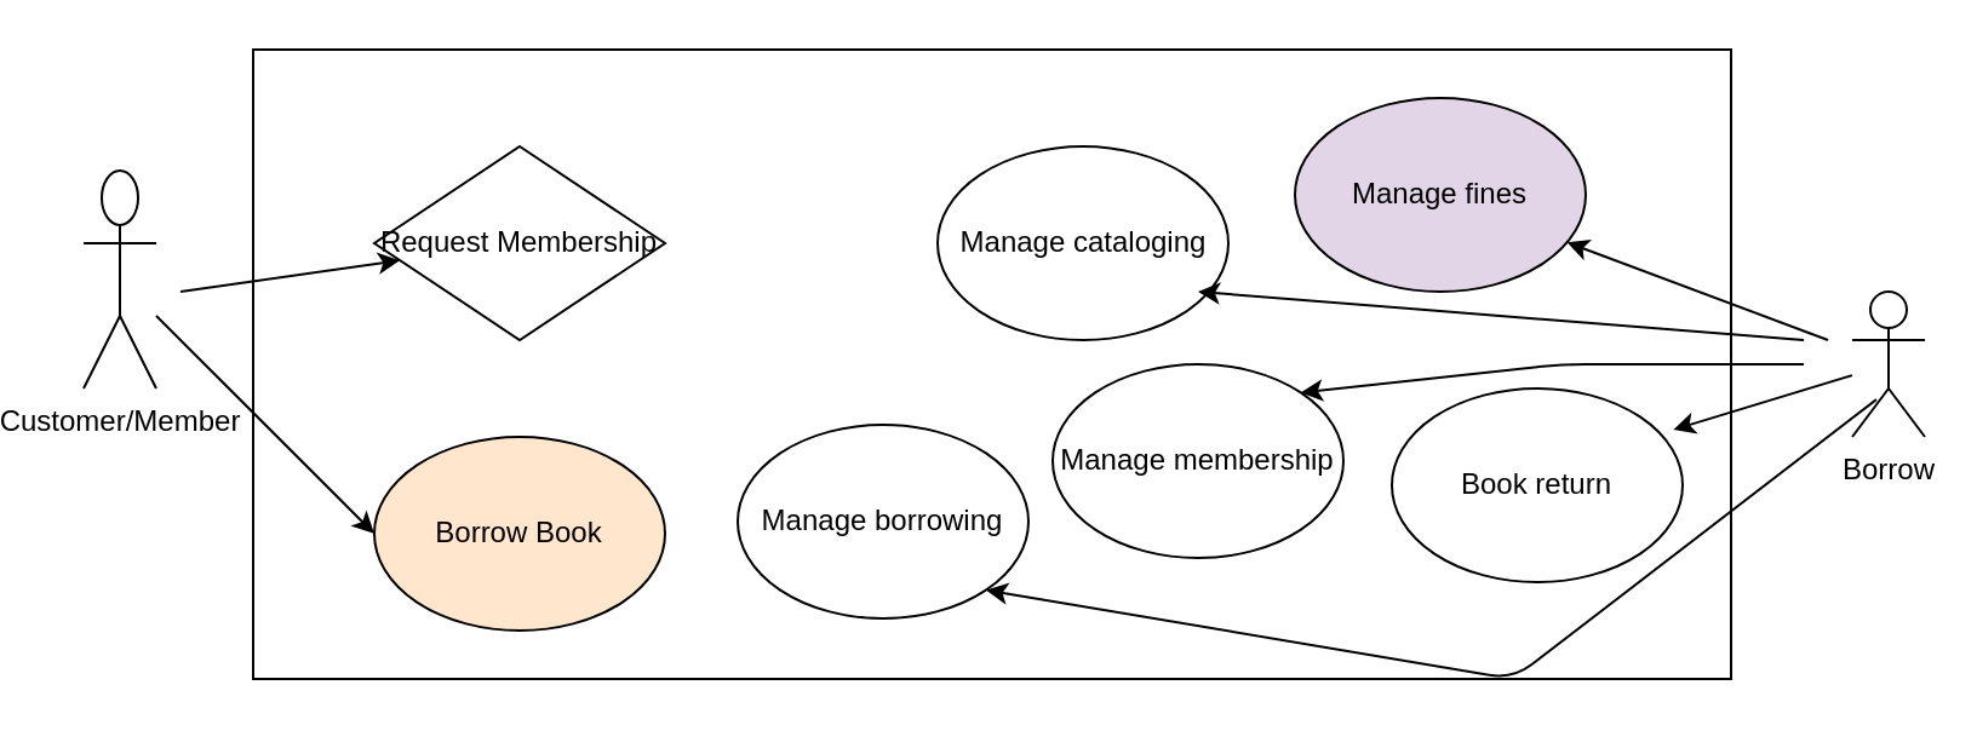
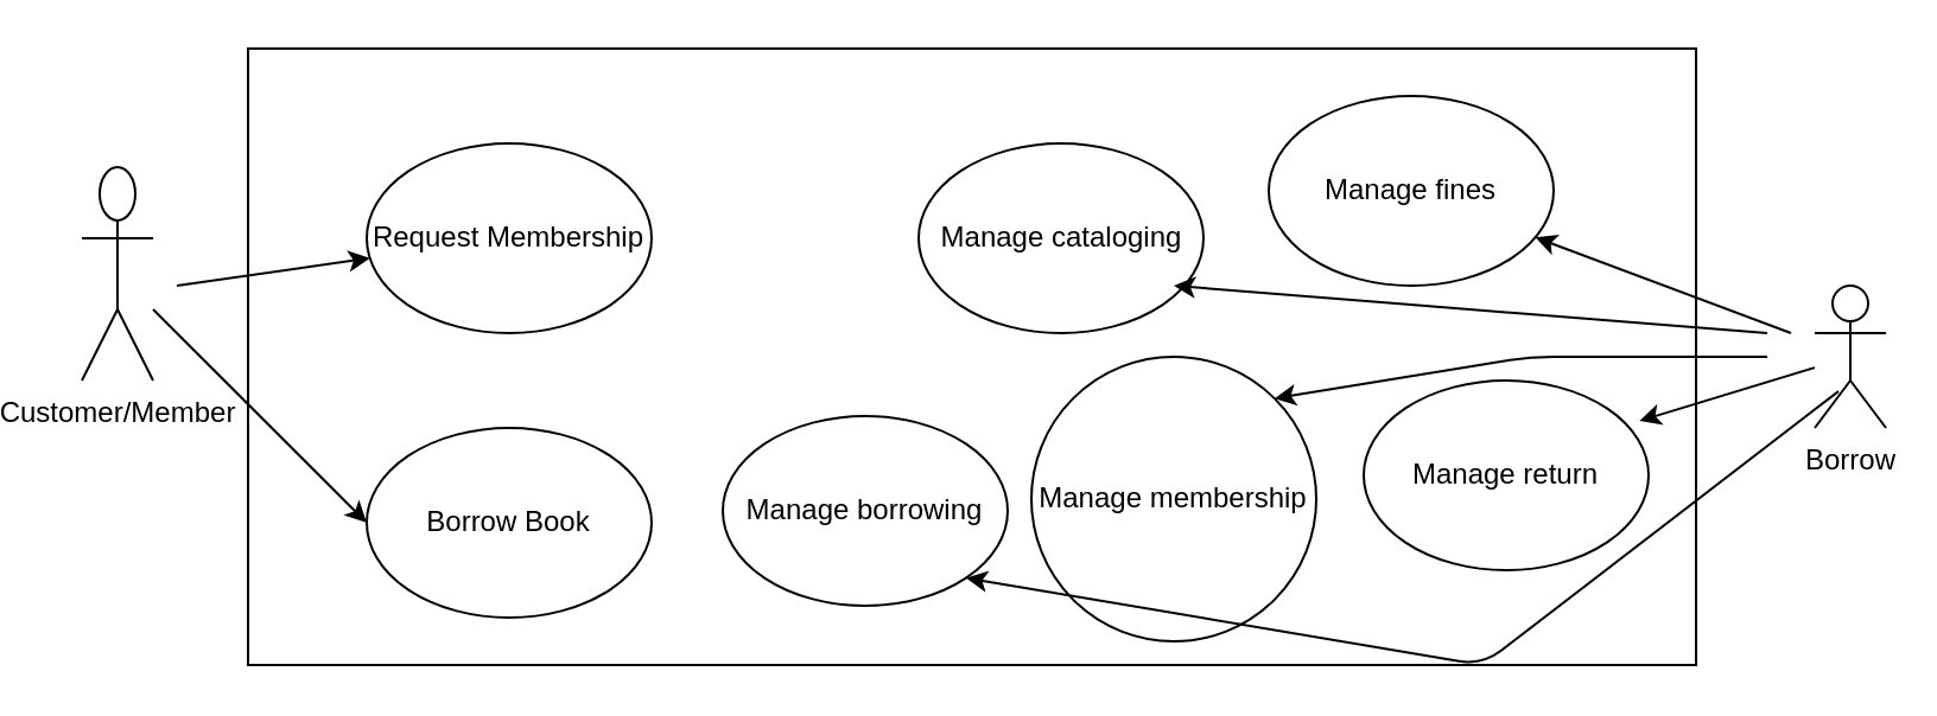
- <mxCell id="8" value="Manage fines" style="ellipse;whiteSpace=wrap;html=1;fillColor=#e1d5e7;" vertex="1" parent="1"><mxGeometry x="520" y="40" width="120" height="80" as="geometry" /></mxCell>
+ <mxCell id="8" value="Manage fines" style="ellipse;whiteSpace=wrap;html=1;" vertex="1" parent="1"><mxGeometry x="520" y="40" width="120" height="80" as="geometry" /></mxCell>
- <mxCell id="3" value="Request Membership" style="rhombus;whiteSpace=wrap;html=1;" vertex="1" parent="1"><mxGeometry x="140" y="60" width="120" height="80" as="geometry" /></mxCell>
+ <mxCell id="3" value="Request Membership" style="ellipse;whiteSpace=wrap;html=1;" vertex="1" parent="1"><mxGeometry x="140" y="60" width="120" height="80" as="geometry" /></mxCell>
- <mxCell id="9" value="Manage membership" style="ellipse;whiteSpace=wrap;html=1;" vertex="1" parent="1"><mxGeometry x="420" y="150" width="120" height="80" as="geometry" /></mxCell>
+ <mxCell id="9" value="Manage membership" style="ellipse;whiteSpace=wrap;html=1;" vertex="1" parent="1"><mxGeometry x="420" y="150" width="120" height="120" as="geometry" /></mxCell>
- <mxCell id="10" value="Book return" style="ellipse;whiteSpace=wrap;html=1;" vertex="1" parent="1"><mxGeometry x="560" y="160" width="120" height="80" as="geometry" /></mxCell>
+ <mxCell id="10" value="Manage return" style="ellipse;whiteSpace=wrap;html=1;" vertex="1" parent="1"><mxGeometry x="560" y="160" width="120" height="80" as="geometry" /></mxCell>
- <mxCell id="5" value="Borrow Book" style="ellipse;whiteSpace=wrap;html=1;fillColor=#ffe6cc;" vertex="1" parent="1"><mxGeometry x="140" y="180" width="120" height="80" as="geometry" /></mxCell>
+ <mxCell id="5" value="Borrow Book" style="ellipse;whiteSpace=wrap;html=1;" vertex="1" parent="1"><mxGeometry x="140" y="180" width="120" height="80" as="geometry" /></mxCell>
